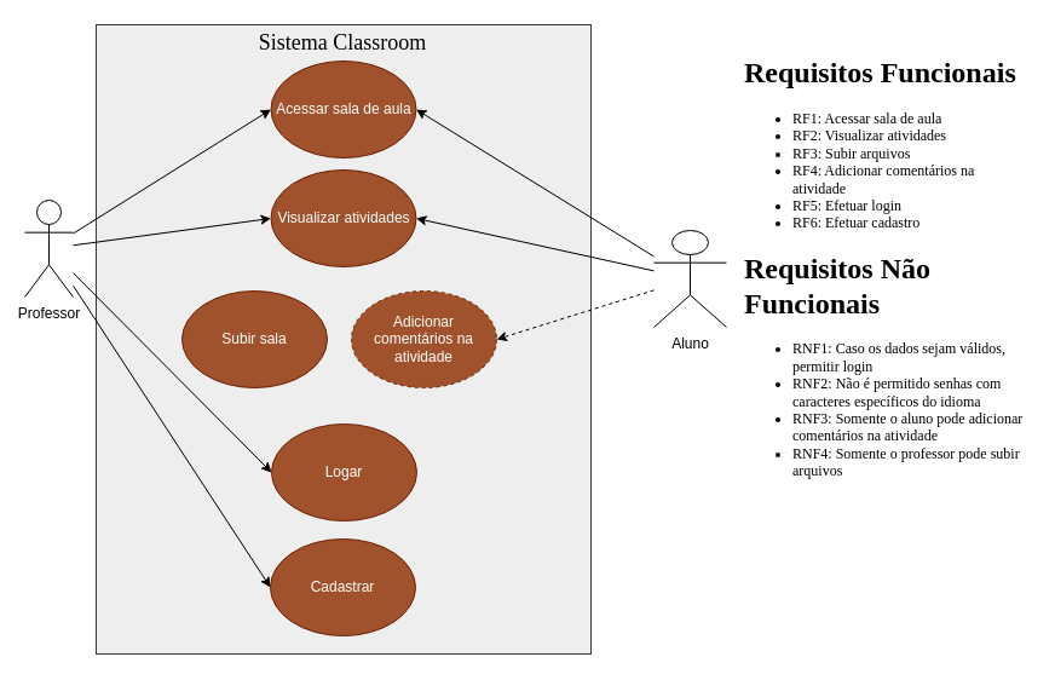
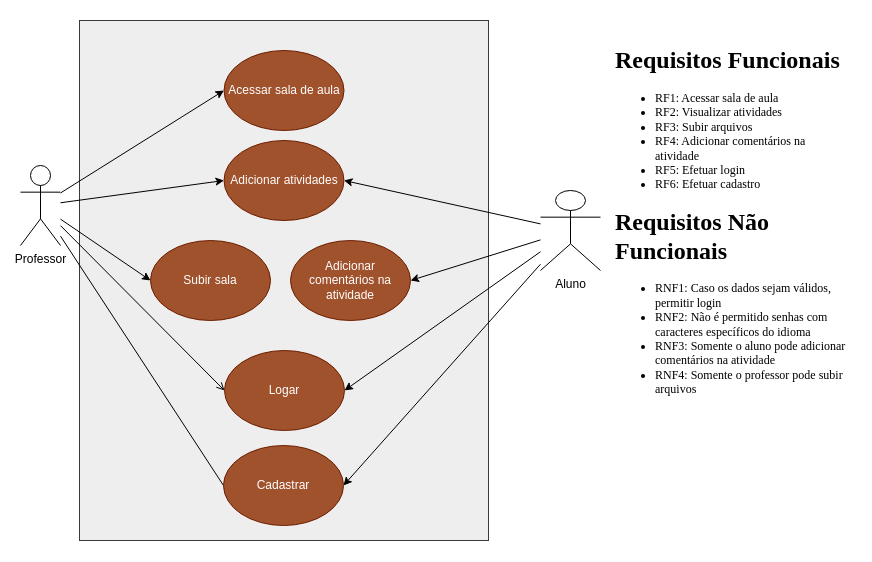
- <mxCell id="21" value="&lt;font face=&quot;Tahoma&quot; style=&quot;font-size: 18px;&quot;&gt;Sistema Classroom&lt;/font&gt;" style="text;html=1;strokeColor=none;fillColor=none;align=center;verticalAlign=middle;whiteSpace=wrap;rounded=0;" vertex="1" parent="1"><mxGeometry x="203" y="20" width="160" height="30" as="geometry" /></mxCell>
- <mxCell id="10" style="rounded=0;orthogonalLoop=1;jettySize=auto;html=1;entryX=1;entryY=0.5;entryDx=0;entryDy=0;" edge="1" parent="1" source="14" target="15"><mxGeometry relative="1" as="geometry" /></mxCell>
- <mxCell id="16" value="Visualizar atividades" style="ellipse;whiteSpace=wrap;html=1;fillColor=#a0522d;fontColor=#ffffff;strokeColor=#6D1F00;" vertex="1" parent="1"><mxGeometry x="223.5" y="140" width="120" height="80" as="geometry" /></mxCell>
+ <mxCell id="16" value="Adicionar atividades" style="ellipse;whiteSpace=wrap;html=1;fillColor=#a0522d;fontColor=#ffffff;strokeColor=#6D1F00;" vertex="1" parent="1"><mxGeometry x="223.5" y="140" width="120" height="80" as="geometry" /></mxCell>
+ <mxCell id="5" style="edgeStyle=none;rounded=0;orthogonalLoop=1;jettySize=auto;html=1;entryX=0;entryY=0.5;entryDx=0;entryDy=0;" edge="1" parent="1" source="8" target="17"><mxGeometry relative="1" as="geometry" /></mxCell>
- <mxCell id="12" style="edgeStyle=none;rounded=0;orthogonalLoop=1;jettySize=auto;html=1;entryX=1;entryY=0.5;entryDx=0;entryDy=0;dashed=1;" edge="1" parent="1" source="14" target="18"><mxGeometry relative="1" as="geometry" /></mxCell>
+ <mxCell id="12" style="edgeStyle=none;rounded=0;orthogonalLoop=1;jettySize=auto;html=1;entryX=1;entryY=0.5;entryDx=0;entryDy=0;" edge="1" parent="1" source="14" target="18"><mxGeometry relative="1" as="geometry" /></mxCell>
- <mxCell id="18" value="Adicionar comentários na atividade" style="ellipse;whiteSpace=wrap;html=1;fillColor=#a0522d;fontColor=#ffffff;strokeColor=#6D1F00;fontStyle=0;dashed=1;" vertex="1" parent="1"><mxGeometry x="290" y="240" width="120" height="80" as="geometry" /></mxCell>
+ <mxCell id="18" value="Adicionar comentários na atividade" style="ellipse;whiteSpace=wrap;html=1;fillColor=#a0522d;fontColor=#ffffff;strokeColor=#6D1F00;fontStyle=0" vertex="1" parent="1"><mxGeometry x="290" y="240" width="120" height="80" as="geometry" /></mxCell>
+ <mxCell id="13" style="edgeStyle=none;rounded=0;orthogonalLoop=1;jettySize=auto;html=1;entryX=1;entryY=0.5;entryDx=0;entryDy=0;" edge="1" parent="1" source="14" target="19"><mxGeometry relative="1" as="geometry" /></mxCell>
+ <mxCell id="11" style="edgeStyle=none;rounded=0;orthogonalLoop=1;jettySize=auto;html=1;entryX=1;entryY=0.5;entryDx=0;entryDy=0;" edge="1" parent="1" source="14" target="20"><mxGeometry relative="1" as="geometry" /></mxCell>
- <mxCell id="7" style="edgeStyle=none;rounded=0;orthogonalLoop=1;jettySize=auto;html=1;entryX=0;entryY=0.5;entryDx=0;entryDy=0;" edge="1" parent="1" source="8" target="19"><mxGeometry relative="1" as="geometry" /></mxCell>
+ <mxCell id="7" style="edgeStyle=none;rounded=0;orthogonalLoop=1;jettySize=auto;html=1;entryX=0;entryY=0.5;entryDx=0;entryDy=0;endArrow=open;" edge="1" parent="1" source="8" target="19"><mxGeometry relative="1" as="geometry" /></mxCell>
- <mxCell id="6" style="edgeStyle=none;rounded=0;orthogonalLoop=1;jettySize=auto;html=1;entryX=0;entryY=0.5;entryDx=0;entryDy=0;" edge="1" parent="1" source="8" target="20"><mxGeometry relative="1" as="geometry" /></mxCell>
+ <mxCell id="6" style="edgeStyle=none;rounded=0;orthogonalLoop=1;jettySize=auto;html=1;entryX=0;entryY=0.5;entryDx=0;entryDy=0;endArrow=none;" edge="1" parent="1" source="8" target="20"><mxGeometry relative="1" as="geometry" /></mxCell>
